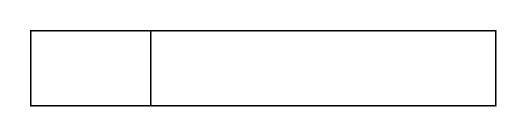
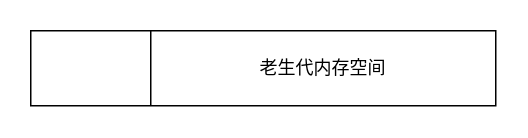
+ <mxCell id="4" value="老生代内存空间" style="text;html=1;strokeColor=none;fillColor=none;align=center;verticalAlign=middle;whiteSpace=wrap;rounded=0;" parent="1" vertex="1"><mxGeometry x="100" y="35" width="230" height="20" as="geometry" /></mxCell>
